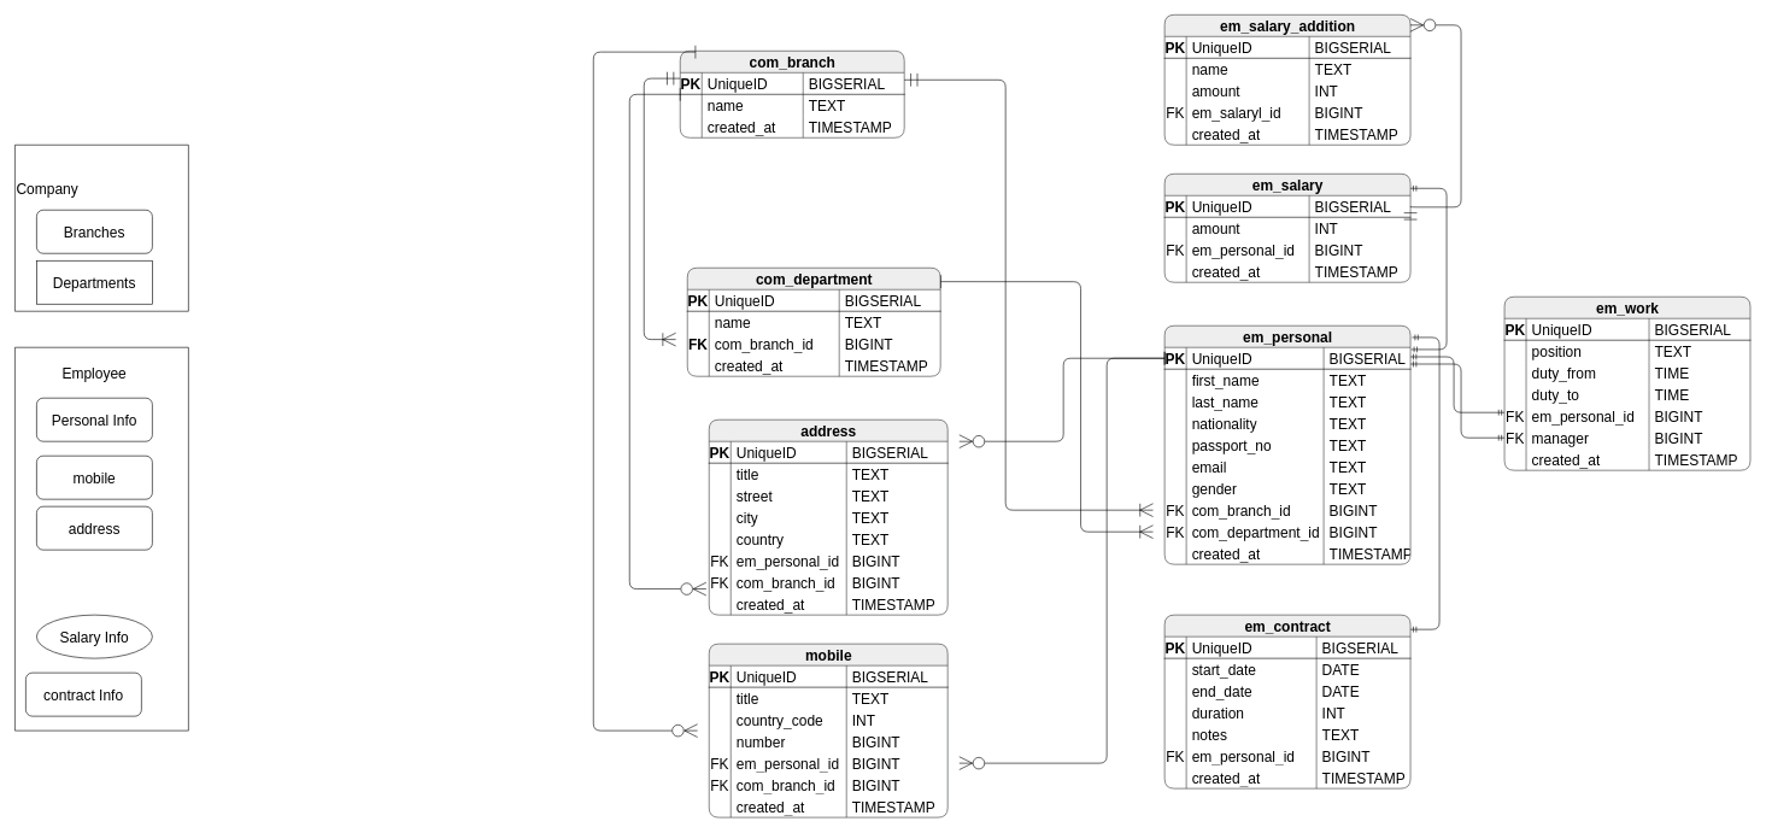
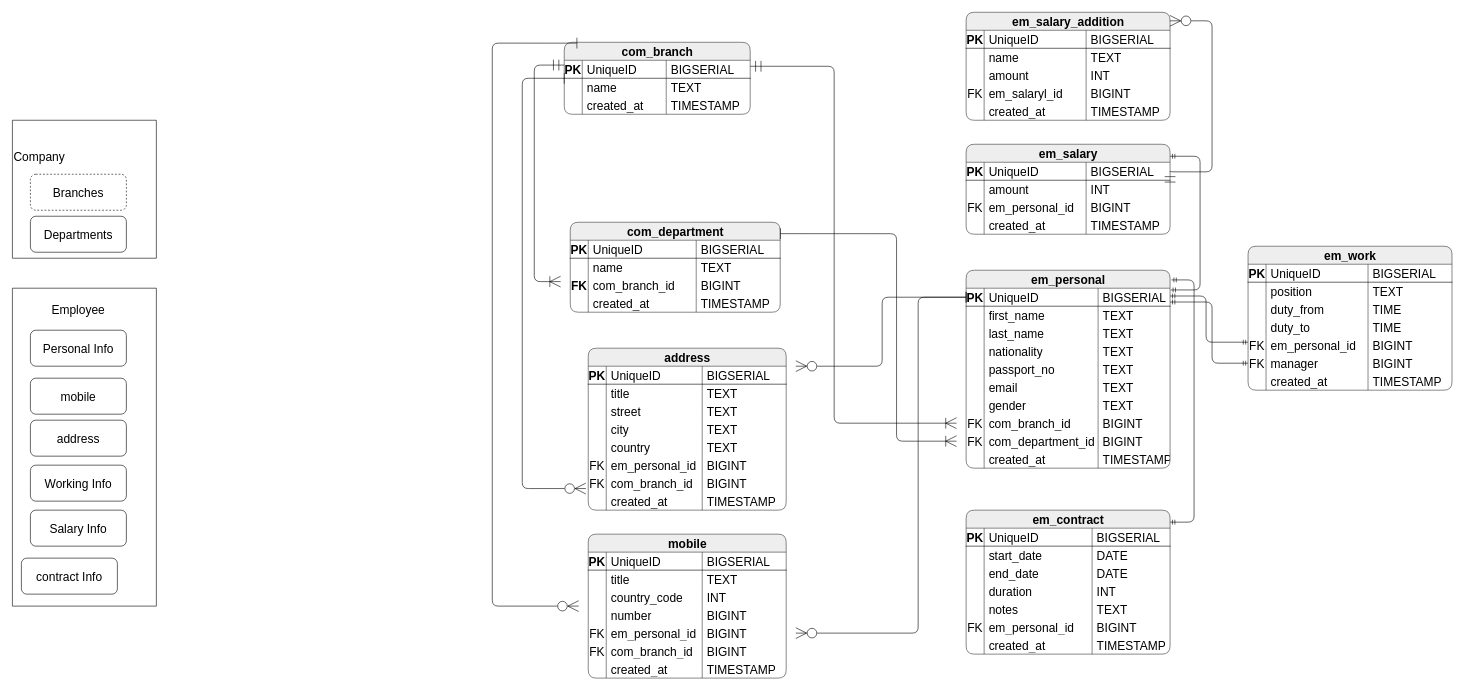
- <mxCell id="2" value="Branches" style="rounded=1;whiteSpace=wrap;html=1;hachureGap=4;fontFamily=Helvetica;fontSize=20;" vertex="1" parent="1"><mxGeometry x="50" y="290" width="160" height="60" as="geometry" /></mxCell>
+ <mxCell id="2" value="Branches" style="rounded=1;whiteSpace=wrap;html=1;hachureGap=4;fontFamily=Helvetica;fontSize=20;dashed=1;" vertex="1" parent="1"><mxGeometry x="50" y="290" width="160" height="60" as="geometry" /></mxCell>
- <mxCell id="8" value="Departments" style="whiteSpace=wrap;html=1;hachureGap=4;fontFamily=Helvetica;fontSize=20;rounded=0;" vertex="1" parent="7"><mxGeometry x="30" y="160" width="160" height="60" as="geometry" /></mxCell>
+ <mxCell id="8" value="Departments" style="rounded=1;whiteSpace=wrap;html=1;hachureGap=4;fontFamily=Helvetica;fontSize=20;" vertex="1" parent="7"><mxGeometry x="30" y="160" width="160" height="60" as="geometry" /></mxCell>
+ <mxCell id="10" value="Working Info" style="rounded=1;whiteSpace=wrap;html=1;hachureGap=4;fontFamily=Helvetica;fontSize=20;" vertex="1" parent="9"><mxGeometry x="30" y="295" width="160" height="60" as="geometry" /></mxCell>
- <mxCell id="11" value="Salary Info" style="ellipse;whiteSpace=wrap;html=1;hachureGap=4;fontFamily=Helvetica;fontSize=20;" vertex="1" parent="9"><mxGeometry x="30" y="370" width="160" height="60" as="geometry" /></mxCell>
+ <mxCell id="11" value="Salary Info" style="rounded=1;whiteSpace=wrap;html=1;hachureGap=4;fontFamily=Helvetica;fontSize=20;" vertex="1" parent="9"><mxGeometry x="30" y="370" width="160" height="60" as="geometry" /></mxCell>
